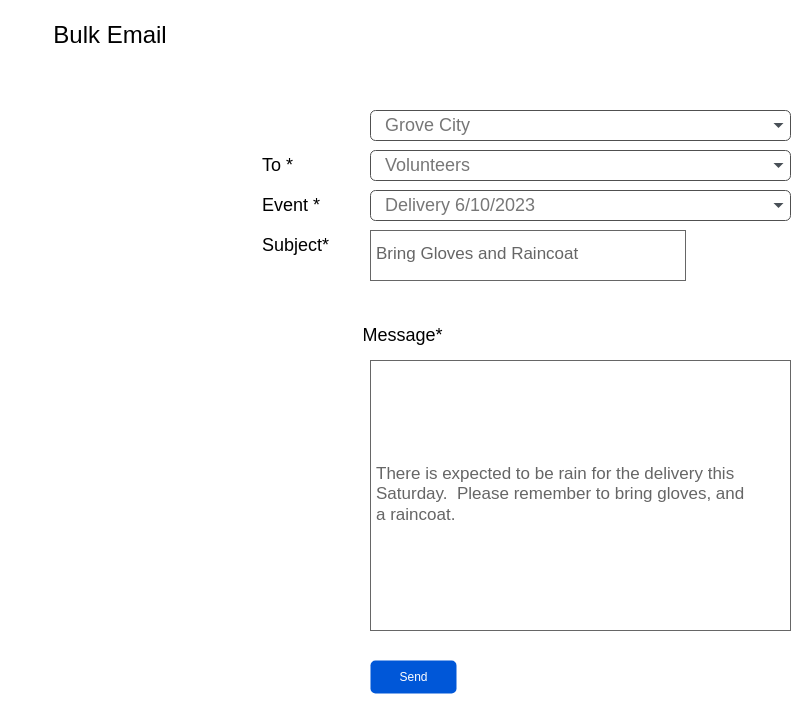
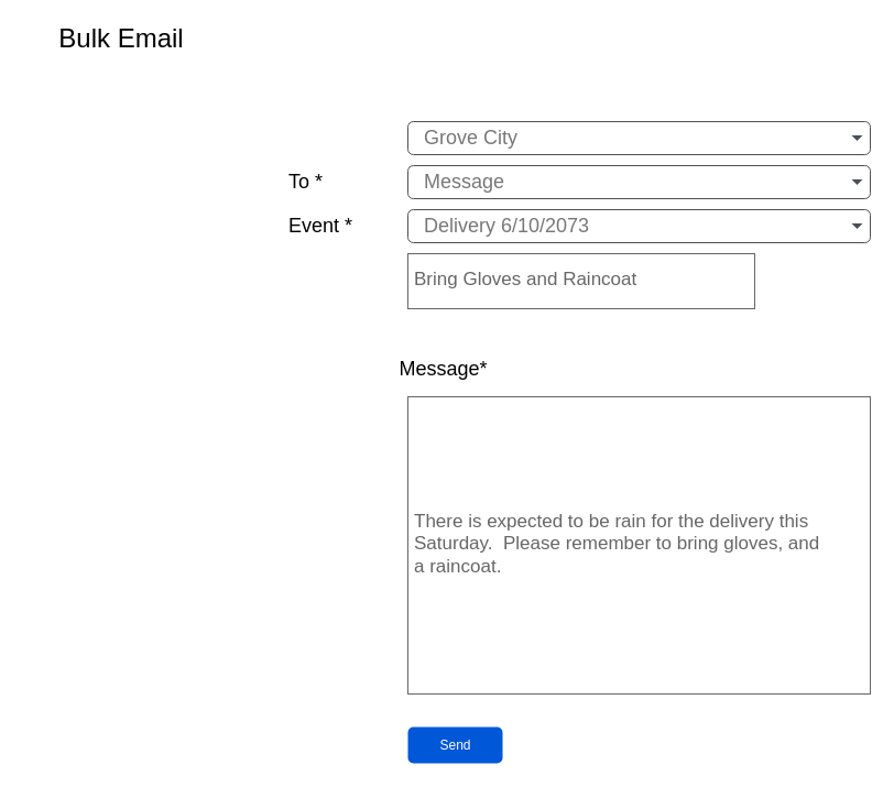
- <mxCell id="4" value="&lt;font style=&quot;font-size: 18px;&quot;&gt;Volunteers&lt;/font&gt;" style="html=1;shadow=0;dashed=0;shape=mxgraph.bootstrap.rrect;rSize=5;strokeColor=#505050;strokeWidth=1;fillColor=#ffffff;fontColor=#777777;whiteSpace=wrap;align=left;verticalAlign=middle;fontStyle=0;fontSize=12;spacing=15;" vertex="1" parent="1"><mxGeometry x="370" y="150" width="420" height="30" as="geometry" /></mxCell>
+ <mxCell id="4" value="&lt;font style=&quot;font-size: 18px;&quot;&gt;Message&lt;/font&gt;" style="html=1;shadow=0;dashed=0;shape=mxgraph.bootstrap.rrect;rSize=5;strokeColor=#505050;strokeWidth=1;fillColor=#ffffff;fontColor=#777777;whiteSpace=wrap;align=left;verticalAlign=middle;fontStyle=0;fontSize=12;spacing=15;" vertex="1" parent="1"><mxGeometry x="370" y="150" width="420" height="30" as="geometry" /></mxCell>
- <mxCell id="7" value="&lt;font style=&quot;font-size: 18px;&quot;&gt;Delivery 6/10/2023&lt;/font&gt;" style="html=1;shadow=0;dashed=0;shape=mxgraph.bootstrap.rrect;rSize=5;strokeColor=#505050;strokeWidth=1;fillColor=#ffffff;fontColor=#777777;whiteSpace=wrap;align=left;verticalAlign=middle;fontStyle=0;fontSize=12;spacing=15;" vertex="1" parent="1"><mxGeometry x="370" y="190" width="420" height="30" as="geometry" /></mxCell>
+ <mxCell id="7" value="&lt;font style=&quot;font-size: 18px;&quot;&gt;Delivery 6/10/2073&lt;/font&gt;" style="html=1;shadow=0;dashed=0;shape=mxgraph.bootstrap.rrect;rSize=5;strokeColor=#505050;strokeWidth=1;fillColor=#ffffff;fontColor=#777777;whiteSpace=wrap;align=left;verticalAlign=middle;fontStyle=0;fontSize=12;spacing=15;" vertex="1" parent="1"><mxGeometry x="370" y="190" width="420" height="30" as="geometry" /></mxCell>
- <mxCell id="3" value="&lt;font style=&quot;font-size: 18px;&quot;&gt;Subject*&amp;nbsp;&lt;/font&gt;" style="text;strokeColor=none;align=left;fillColor=none;html=1;verticalAlign=middle;whiteSpace=wrap;rounded=0;" vertex="1" parent="1"><mxGeometry x="260" y="230" width="60" height="30" as="geometry" /></mxCell>
